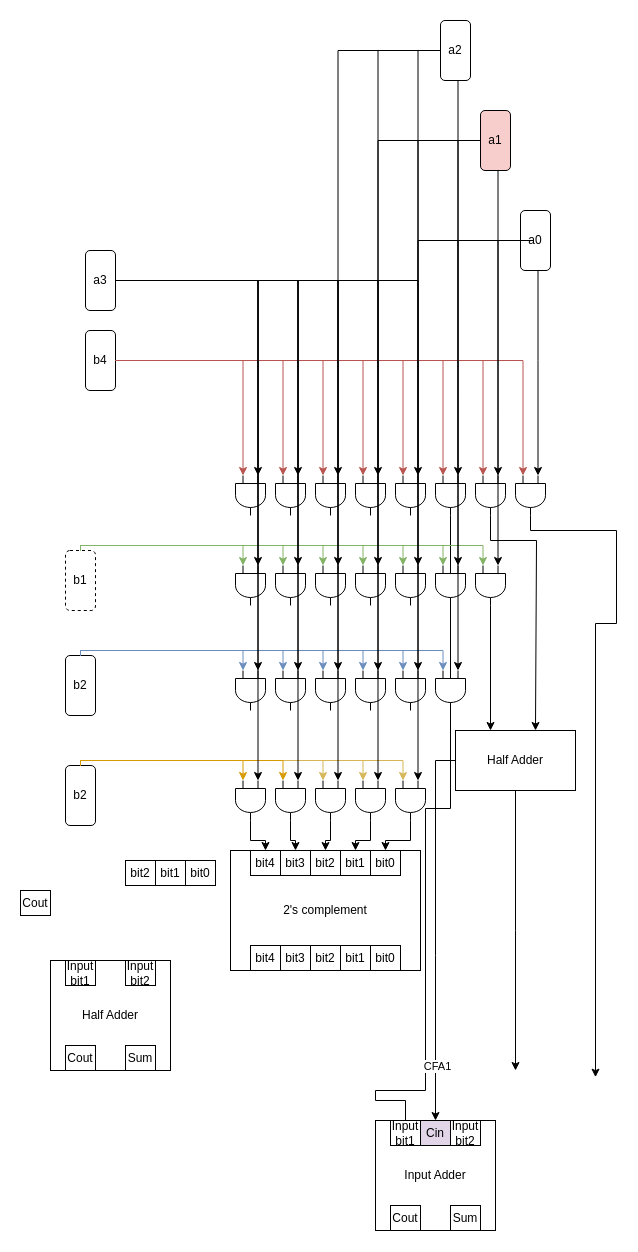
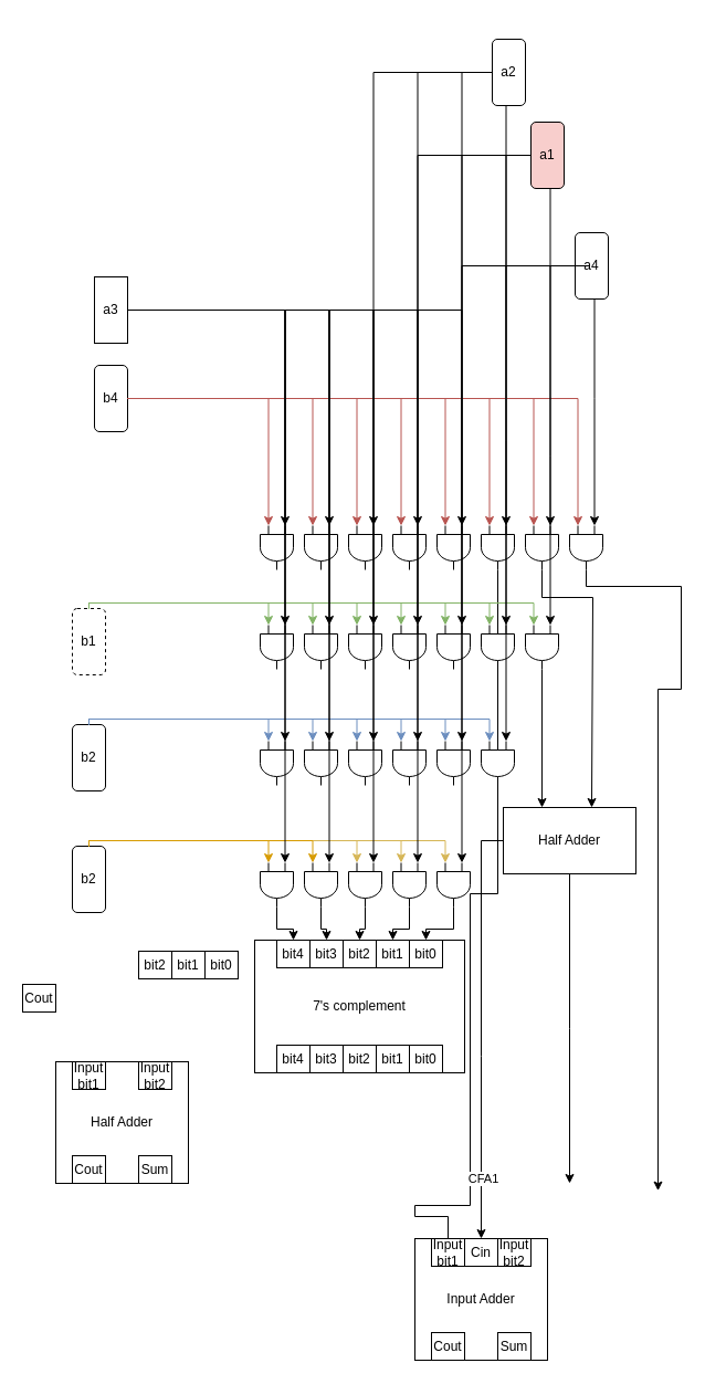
- <mxCell id="3" value="a2" style="rounded=1;whiteSpace=wrap;html=1;" vertex="1" parent="1"><mxGeometry x="440" y="20" width="30" height="60" as="geometry" /></mxCell>
+ <mxCell id="3" value="a2" style="rounded=1;whiteSpace=wrap;html=1;" vertex="1" parent="1"><mxGeometry x="445" y="35" width="30" height="60" as="geometry" /></mxCell>
- <mxCell id="24" value="a0" style="rounded=1;whiteSpace=wrap;html=1;" vertex="1" parent="1"><mxGeometry x="520" y="210" width="30" height="60" as="geometry" /></mxCell>
+ <mxCell id="24" value="a4" style="rounded=1;whiteSpace=wrap;html=1;" vertex="1" parent="1"><mxGeometry x="520" y="210" width="30" height="60" as="geometry" /></mxCell>
- <mxCell id="2" value="a3" style="rounded=1;whiteSpace=wrap;html=1;" vertex="1" parent="1"><mxGeometry x="85" y="250" width="30" height="60" as="geometry" /></mxCell>
+ <mxCell id="2" value="a3" style="whiteSpace=wrap;html=1;rounded=0;" vertex="1" parent="1"><mxGeometry x="85" y="250" width="30" height="60" as="geometry" /></mxCell>
- <mxCell id="102" value="2's complement" style="rounded=0;whiteSpace=wrap;html=1;" vertex="1" parent="101"><mxGeometry width="190" height="120" as="geometry" /></mxCell>
+ <mxCell id="102" value="7's complement" style="rounded=0;whiteSpace=wrap;html=1;" vertex="1" parent="101"><mxGeometry width="190" height="120" as="geometry" /></mxCell>
- <mxCell id="123" value="Cin" style="rounded=0;whiteSpace=wrap;html=1;fillColor=#e1d5e7;" vertex="1" parent="117"><mxGeometry x="45" width="30" height="25" as="geometry" /></mxCell>
+ <mxCell id="123" value="Cin" style="rounded=0;whiteSpace=wrap;html=1;" vertex="1" parent="117"><mxGeometry x="45" width="30" height="25" as="geometry" /></mxCell>
